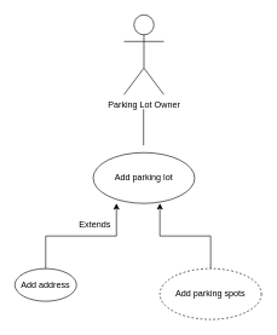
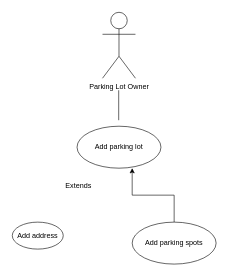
- <mxCell id="4" style="edgeStyle=orthogonalEdgeStyle;rounded=0;orthogonalLoop=1;jettySize=auto;html=1;exitX=0.5;exitY=0;exitDx=0;exitDy=0;entryX=0.229;entryY=1;entryDx=0;entryDy=0;entryPerimeter=0;" edge="1" parent="1" source="5" target="3"><mxGeometry relative="1" as="geometry" /></mxCell>
- <mxCell id="7" value="Add parking spots" style="ellipse;whiteSpace=wrap;html=1;dashed=1;" vertex="1" parent="1"><mxGeometry x="220" y="370" width="140" height="70" as="geometry" /></mxCell>
+ <mxCell id="7" value="Add parking spots" style="ellipse;whiteSpace=wrap;html=1;" vertex="1" parent="1"><mxGeometry x="220" y="370" width="140" height="70" as="geometry" /></mxCell>
